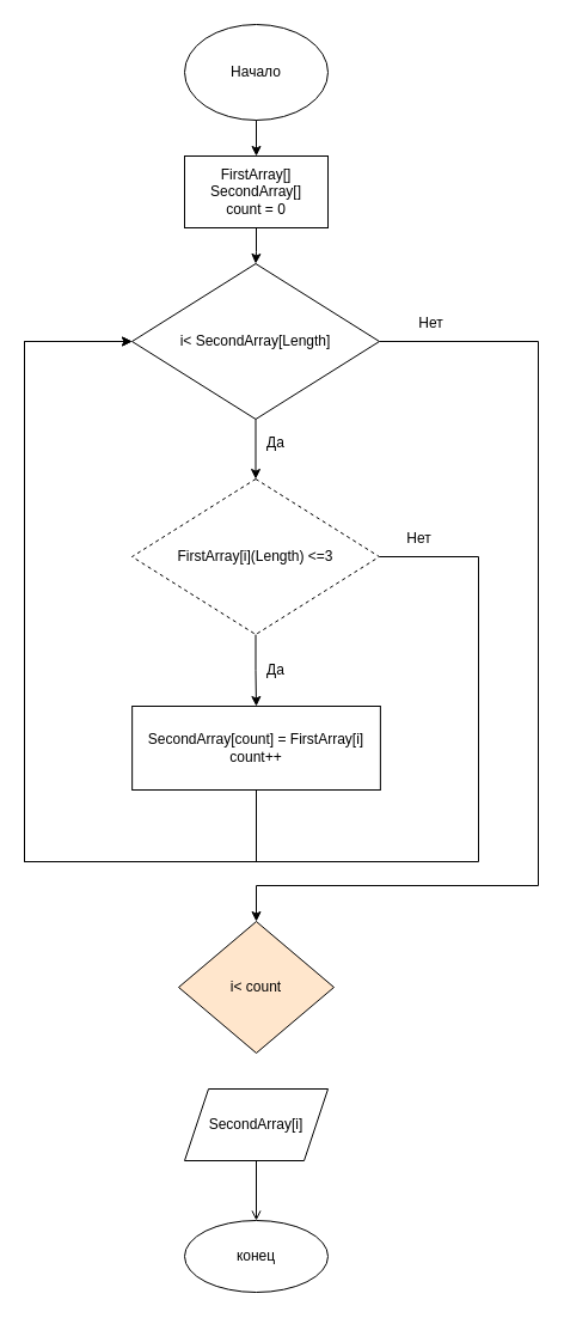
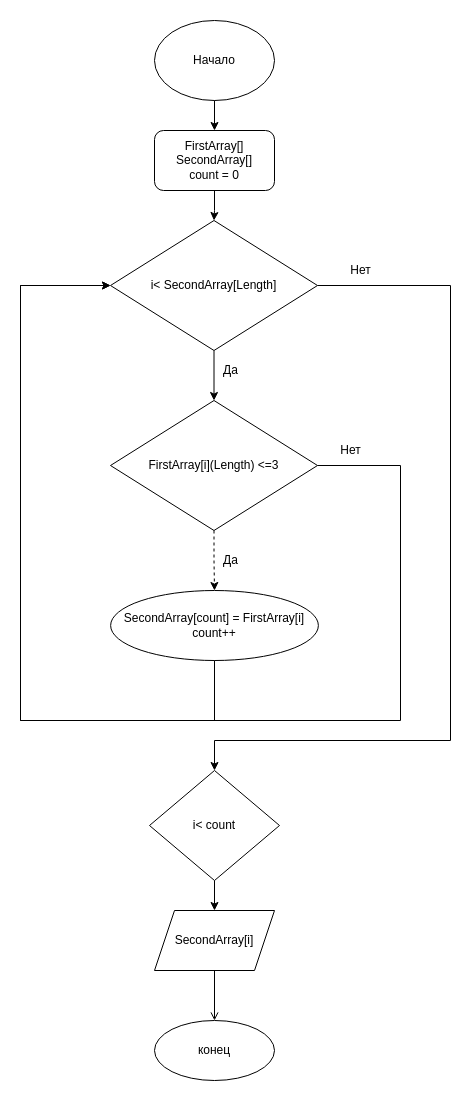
- <mxCell id="5" value="FirstArray[]&lt;br&gt;SecondArray[]&lt;br&gt;count = 0" style="whiteSpace=wrap;html=1;" parent="1" vertex="1"><mxGeometry x="154" y="130" width="120" height="60" as="geometry" /></mxCell>
+ <mxCell id="5" value="FirstArray[]&lt;br&gt;SecondArray[]&lt;br&gt;count = 0" style="whiteSpace=wrap;html=1;rounded=1;" parent="1" vertex="1"><mxGeometry x="154" y="130" width="120" height="60" as="geometry" /></mxCell>
- <mxCell id="10" value="FirstArray[i](Length) &amp;lt;=3" style="rhombus;whiteSpace=wrap;html=1;dashed=1;" parent="1" vertex="1"><mxGeometry x="110" y="400" width="207" height="130" as="geometry" /></mxCell>
+ <mxCell id="10" value="FirstArray[i](Length) &amp;lt;=3" style="rhombus;whiteSpace=wrap;html=1;" parent="1" vertex="1"><mxGeometry x="110" y="400" width="207" height="130" as="geometry" /></mxCell>
- <mxCell id="9" value="" style="edgeStyle=orthogonalEdgeStyle;rounded=0;orthogonalLoop=1;jettySize=auto;html=1;" parent="1" source="10" target="11" edge="1"><mxGeometry relative="1" as="geometry" /></mxCell>
+ <mxCell id="9" value="" style="edgeStyle=orthogonalEdgeStyle;rounded=0;orthogonalLoop=1;jettySize=auto;html=1;dashed=1;" parent="1" source="10" target="11" edge="1"><mxGeometry relative="1" as="geometry" /></mxCell>
- <mxCell id="11" value="SecondArray[count] = FirstArray[i]&lt;br&gt;count++" style="whiteSpace=wrap;html=1;" parent="1" vertex="1"><mxGeometry x="110.13" y="590" width="207.75" height="70" as="geometry" /></mxCell>
+ <mxCell id="11" value="SecondArray[count] = FirstArray[i]&lt;br&gt;count++" style="ellipse;whiteSpace=wrap;html=1;" parent="1" vertex="1"><mxGeometry x="110.13" y="590" width="207.75" height="70" as="geometry" /></mxCell>
- <mxCell id="21" value="i&amp;lt; count" style="rhombus;whiteSpace=wrap;html=1;fillColor=#ffe6cc;" vertex="1" parent="1"><mxGeometry x="149" y="770" width="130" height="110" as="geometry" /></mxCell>
+ <mxCell id="21" value="i&amp;lt; count" style="rhombus;whiteSpace=wrap;html=1;" vertex="1" parent="1"><mxGeometry x="149" y="770" width="130" height="110" as="geometry" /></mxCell>
+ <mxCell id="22" value="" style="endArrow=classic;html=1;rounded=0;entryX=0.5;entryY=0;entryDx=0;entryDy=0;exitX=0.5;exitY=1;exitDx=0;exitDy=0;" edge="1" parent="1" source="21" target="15"><mxGeometry width="50" height="50" relative="1" as="geometry"><mxPoint x="190" y="950" as="sourcePoint" /><mxPoint x="240" y="900" as="targetPoint" /></mxGeometry></mxCell>
